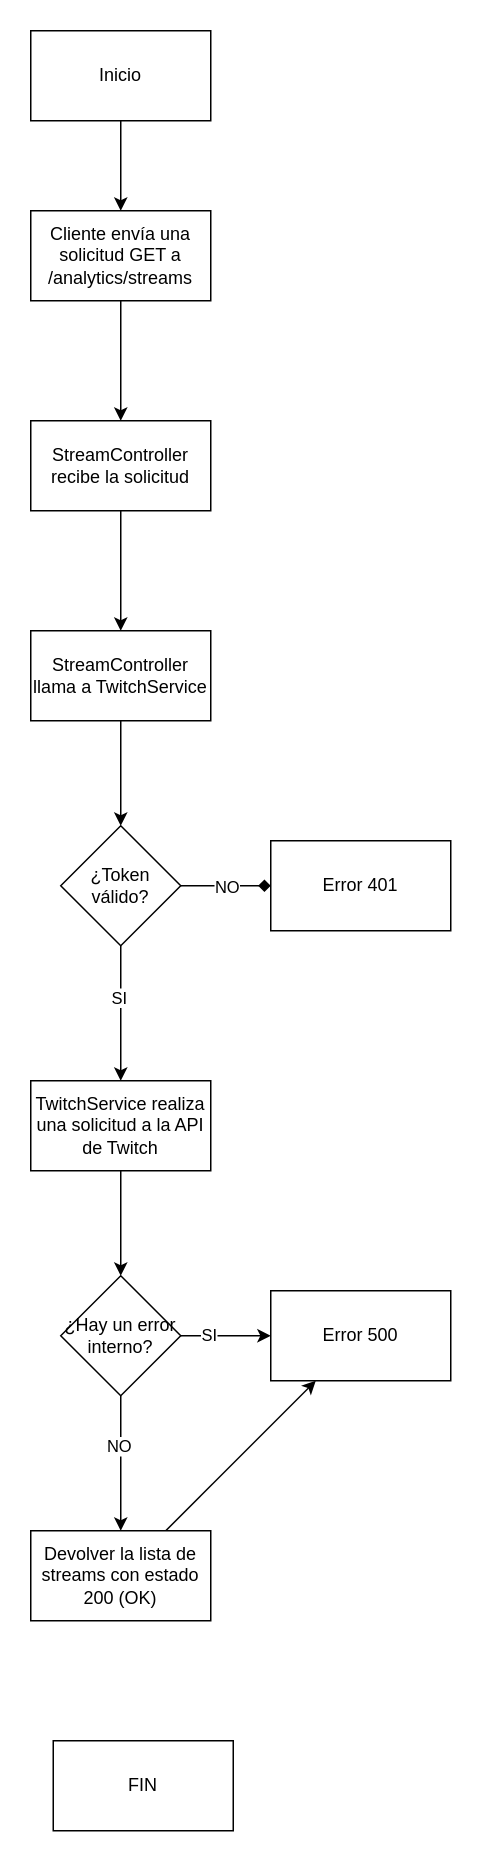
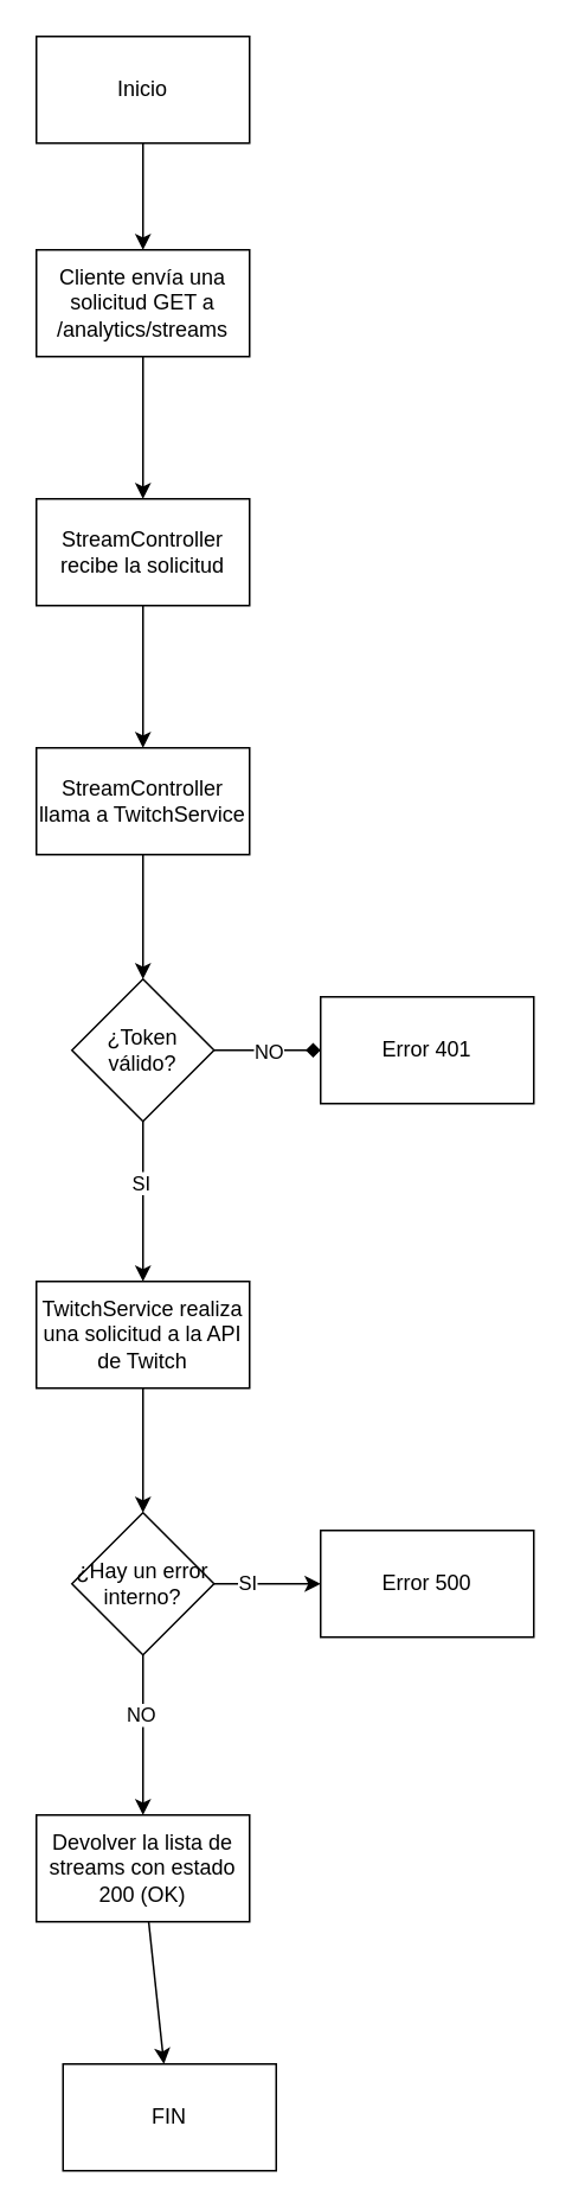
- <mxCell id="24" value="" style="edgeStyle=none;html=1;" edge="1" parent="1" source="25" target="23"><mxGeometry relative="1" as="geometry" /></mxCell>
+ <mxCell id="24" value="" style="edgeStyle=none;html=1;" edge="1" parent="1" source="25" target="26"><mxGeometry relative="1" as="geometry" /></mxCell>
